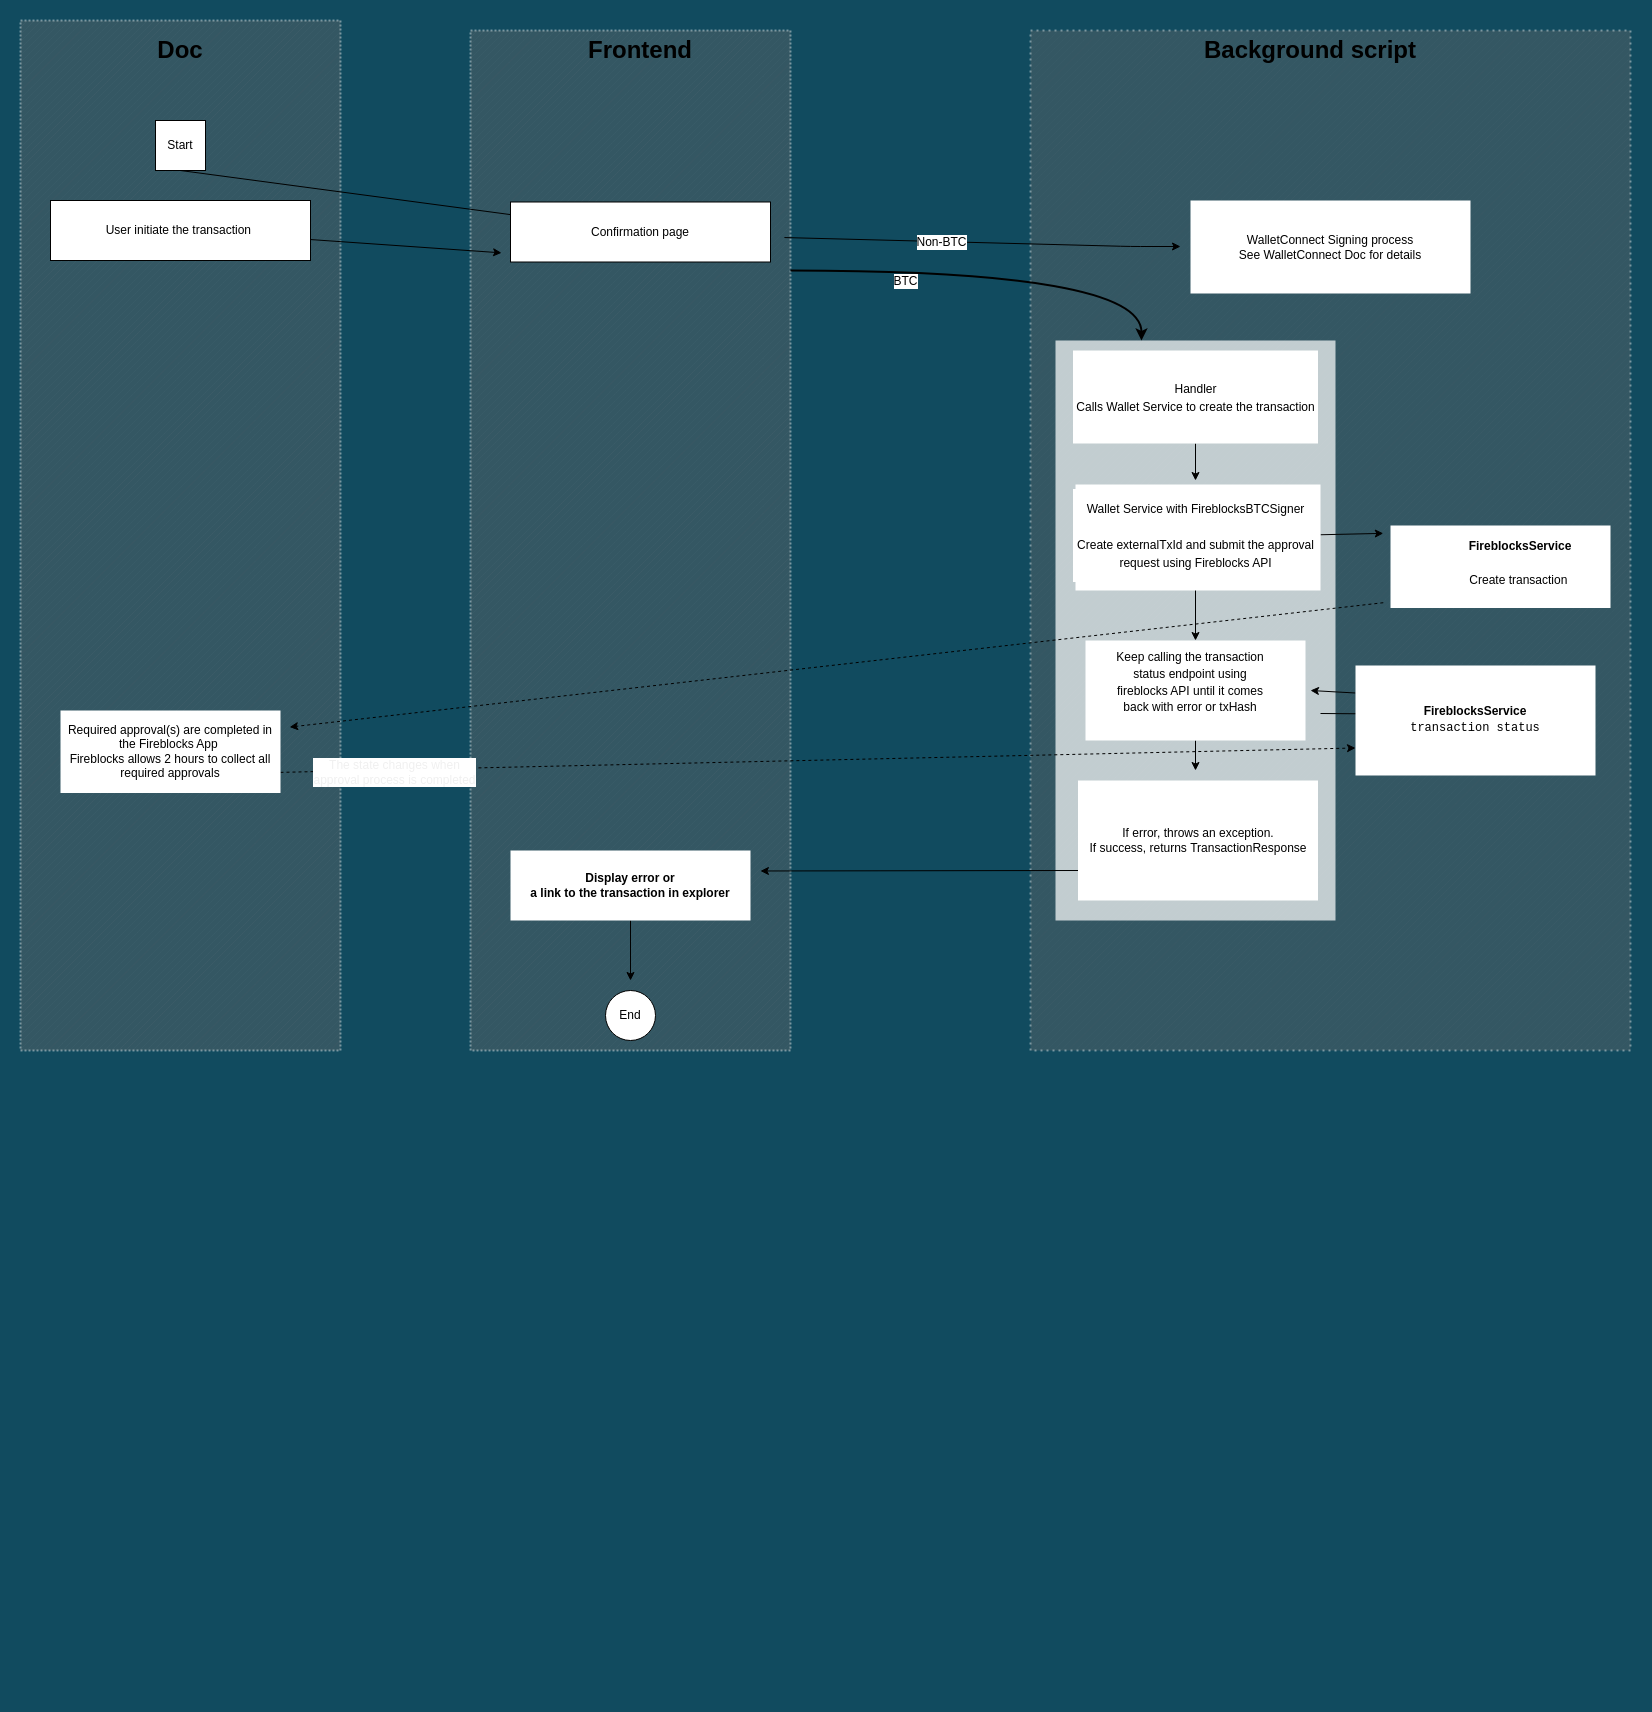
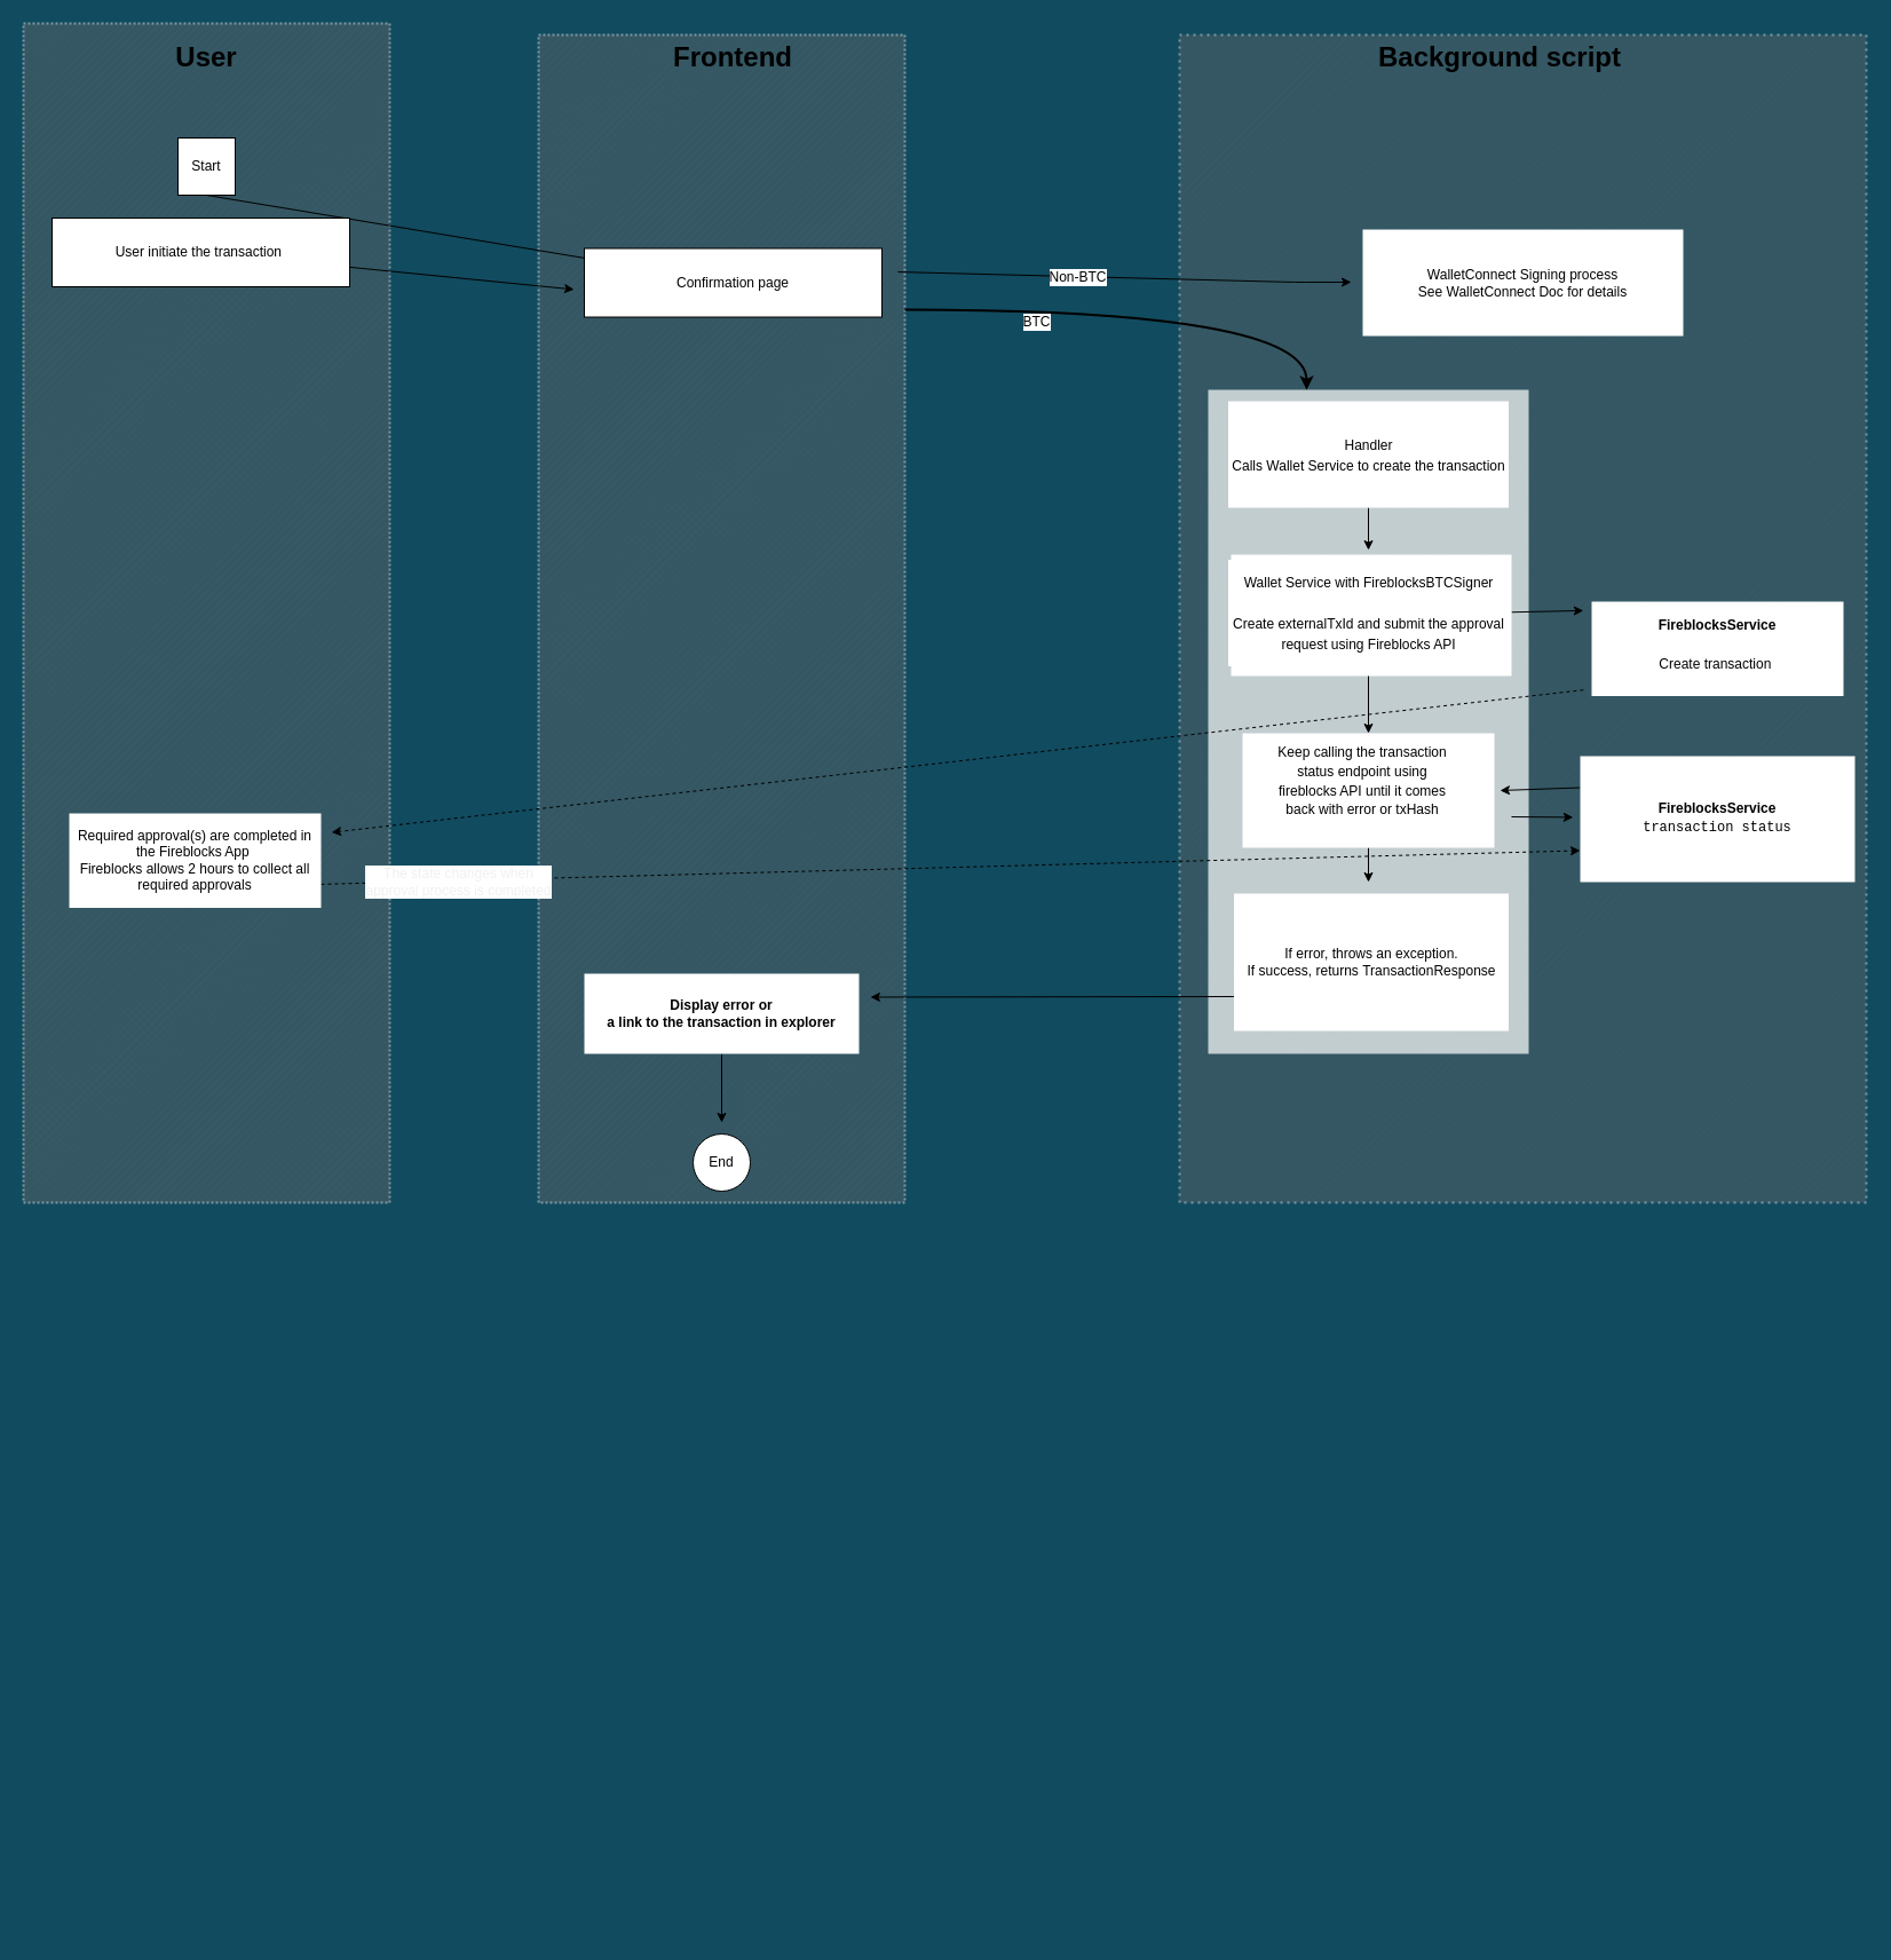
- <mxCell id="8" value="&lt;h1&gt;Doc&lt;/h1&gt;" style="text;html=1;strokeColor=none;fillColor=none;spacing=5;spacingTop=-20;whiteSpace=wrap;overflow=hidden;rounded=0;align=center;" parent="1" vertex="1"><mxGeometry x="20" y="30" width="320" height="40" as="geometry" /></mxCell>
+ <mxCell id="8" value="&lt;h1&gt;User&lt;/h1&gt;" style="text;html=1;strokeColor=none;fillColor=none;spacing=5;spacingTop=-20;whiteSpace=wrap;overflow=hidden;rounded=0;align=center;" parent="1" vertex="1"><mxGeometry x="20" y="30" width="320" height="40" as="geometry" /></mxCell>
- <mxCell id="16" value="User initiate the transaction&amp;nbsp;" style="rounded=0;whiteSpace=wrap;html=1;" parent="1" vertex="1"><mxGeometry x="50" y="200" width="260" height="60" as="geometry" /></mxCell>
+ <mxCell id="16" value="User initiate the transaction&amp;nbsp;" style="rounded=0;whiteSpace=wrap;html=1;" parent="1" vertex="1"><mxGeometry x="45" y="190" width="260" height="60" as="geometry" /></mxCell>
- <mxCell id="32" value="Confirmation page" style="rounded=0;whiteSpace=wrap;html=1;" parent="1" vertex="1"><mxGeometry x="510" y="201.5" width="260" height="60" as="geometry" /></mxCell>
+ <mxCell id="32" value="Confirmation page" style="rounded=0;whiteSpace=wrap;html=1;" parent="1" vertex="1"><mxGeometry x="510" y="216.5" width="260" height="60" as="geometry" /></mxCell>
- <mxCell id="38" value="&lt;b style=&quot;font-size: 12px;&quot;&gt;FireblocksService&lt;br&gt;&lt;/b&gt;&lt;span style=&quot;font-size: 12px;&quot;&gt;&lt;br&gt;Create transaction&amp;nbsp;&lt;br&gt;&lt;/span&gt;" style="text;html=1;strokeColor=none;fillColor=none;align=center;verticalAlign=top;whiteSpace=wrap;rounded=0;fontSize=14;" parent="1" vertex="1"><mxGeometry x="1440" y="530" width="160" height="72.5" as="geometry" /></mxCell>
+ <mxCell id="38" value="&lt;b style=&quot;font-size: 12px;&quot;&gt;FireblocksService&lt;br&gt;&lt;/b&gt;&lt;span style=&quot;font-size: 12px;&quot;&gt;&lt;br&gt;Create transaction&amp;nbsp;&lt;br&gt;&lt;/span&gt;" style="text;html=1;strokeColor=none;fillColor=none;align=center;verticalAlign=top;whiteSpace=wrap;rounded=0;fontSize=14;" parent="1" vertex="1"><mxGeometry x="1420" y="530" width="160" height="72.5" as="geometry" /></mxCell>
- <mxCell id="22" value="&lt;b&gt;FireblocksService&lt;/b&gt;&lt;br&gt;&lt;div style=&quot;font-family: Menlo, Monaco, &amp;quot;Courier New&amp;quot;, monospace; line-height: 18px;&quot;&gt;transaction status&lt;/div&gt;" style="whiteSpace=wrap;html=1;rounded=0;strokeColor=none;" parent="1" vertex="1"><mxGeometry x="1355" y="665" width="240" height="110" as="geometry" /></mxCell>
+ <mxCell id="22" value="&lt;b&gt;FireblocksService&lt;/b&gt;&lt;br&gt;&lt;div style=&quot;font-family: Menlo, Monaco, &amp;quot;Courier New&amp;quot;, monospace; line-height: 18px;&quot;&gt;transaction status&lt;/div&gt;" style="whiteSpace=wrap;html=1;rounded=0;strokeColor=none;" parent="1" vertex="1"><mxGeometry x="1380" y="660" width="240" height="110" as="geometry" /></mxCell>
